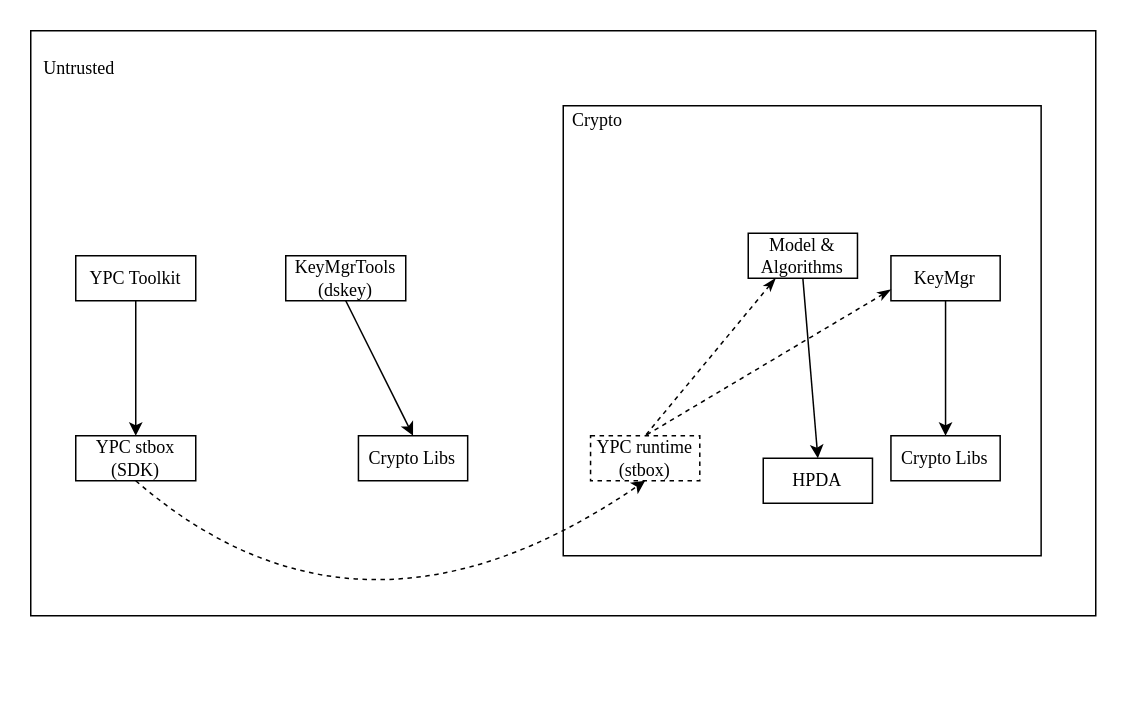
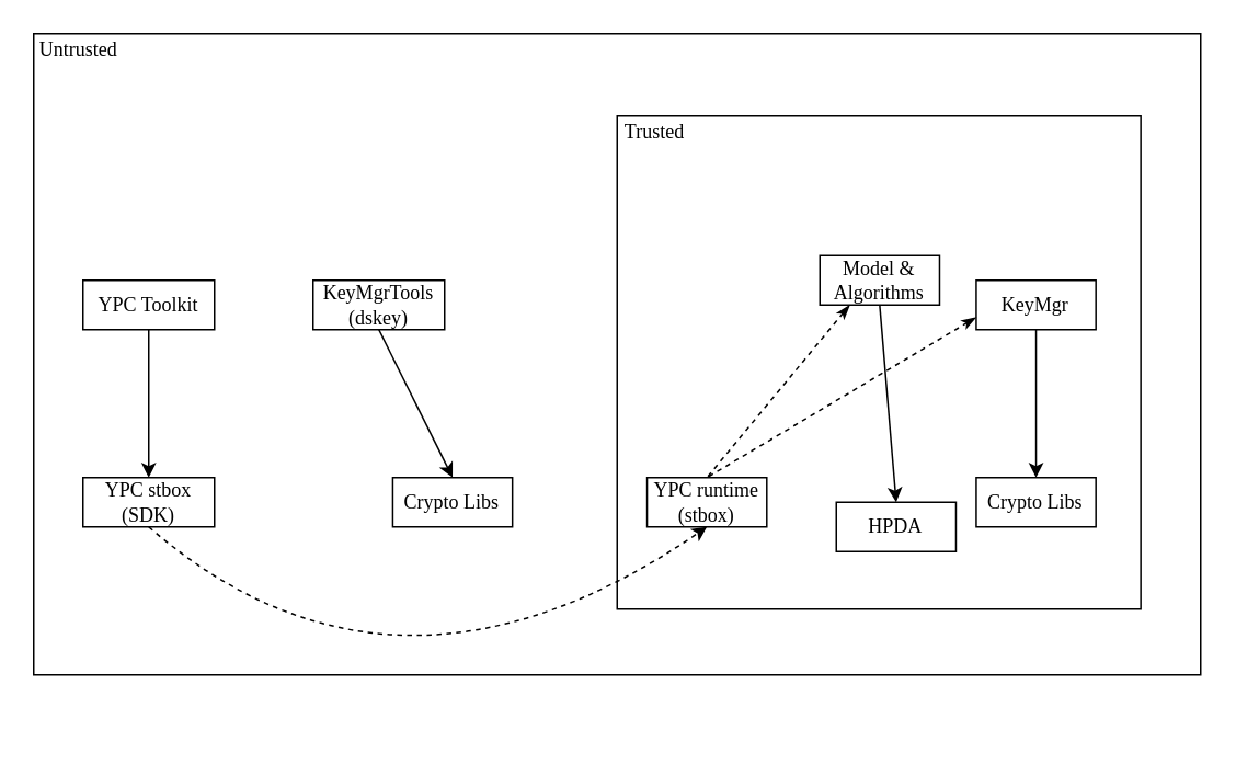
- <mxCell id="16" value="Untrusted" style="text;html=1;strokeColor=none;fillColor=none;align=center;verticalAlign=middle;whiteSpace=wrap;rounded=0;fontFamily=Times New Roman;" parent="2" vertex="1"><mxGeometry x="5" y="15" width="54.62" height="20" as="geometry" /></mxCell>
+ <mxCell id="16" value="Untrusted" style="text;html=1;strokeColor=none;fillColor=none;align=center;verticalAlign=middle;whiteSpace=wrap;rounded=0;fontFamily=Times New Roman;" parent="2" vertex="1"><mxGeometry width="54.62" height="20" as="geometry" /></mxCell>
- <mxCell id="6" value="Crypto" style="text;html=1;strokeColor=none;fillColor=none;align=center;verticalAlign=middle;whiteSpace=wrap;rounded=0;fontFamily=Times New Roman;" parent="4" vertex="1"><mxGeometry x="-9.1" width="45.51" height="20" as="geometry" /></mxCell>
+ <mxCell id="6" value="Trusted" style="text;html=1;strokeColor=none;fillColor=none;align=center;verticalAlign=middle;whiteSpace=wrap;rounded=0;fontFamily=Times New Roman;" parent="4" vertex="1"><mxGeometry x="-9.1" width="45.51" height="20" as="geometry" /></mxCell>
- <mxCell id="11" value="YPC runtime (stbox)" style="rounded=0;whiteSpace=wrap;html=1;fillColor=none;fontFamily=Times New Roman;dashed=1;" parent="4" vertex="1"><mxGeometry x="9.103" y="220" width="72.821" height="30" as="geometry" /></mxCell>
+ <mxCell id="11" value="YPC runtime (stbox)" style="rounded=0;whiteSpace=wrap;html=1;fillColor=none;fontFamily=Times New Roman;" parent="4" vertex="1"><mxGeometry x="9.103" y="220" width="72.821" height="30" as="geometry" /></mxCell>
